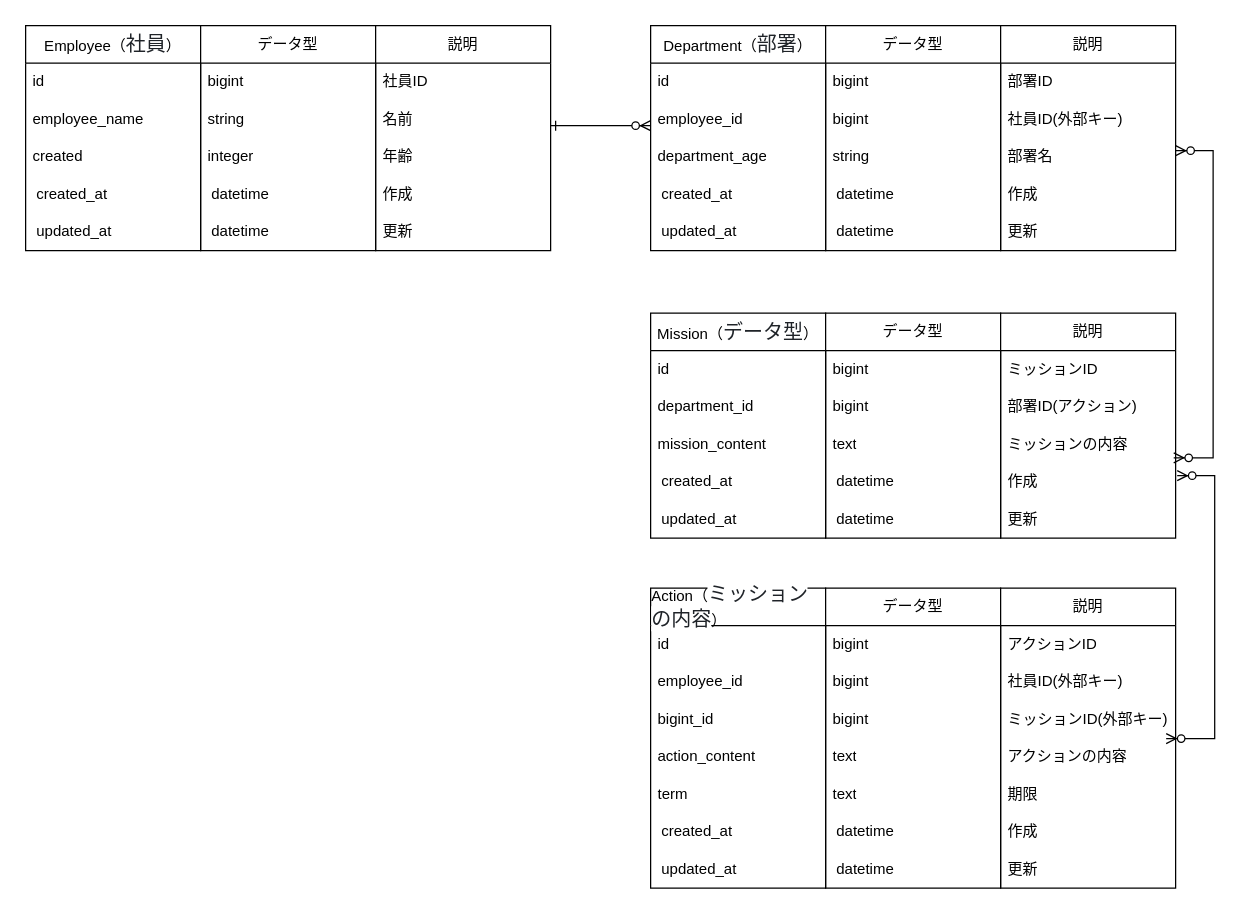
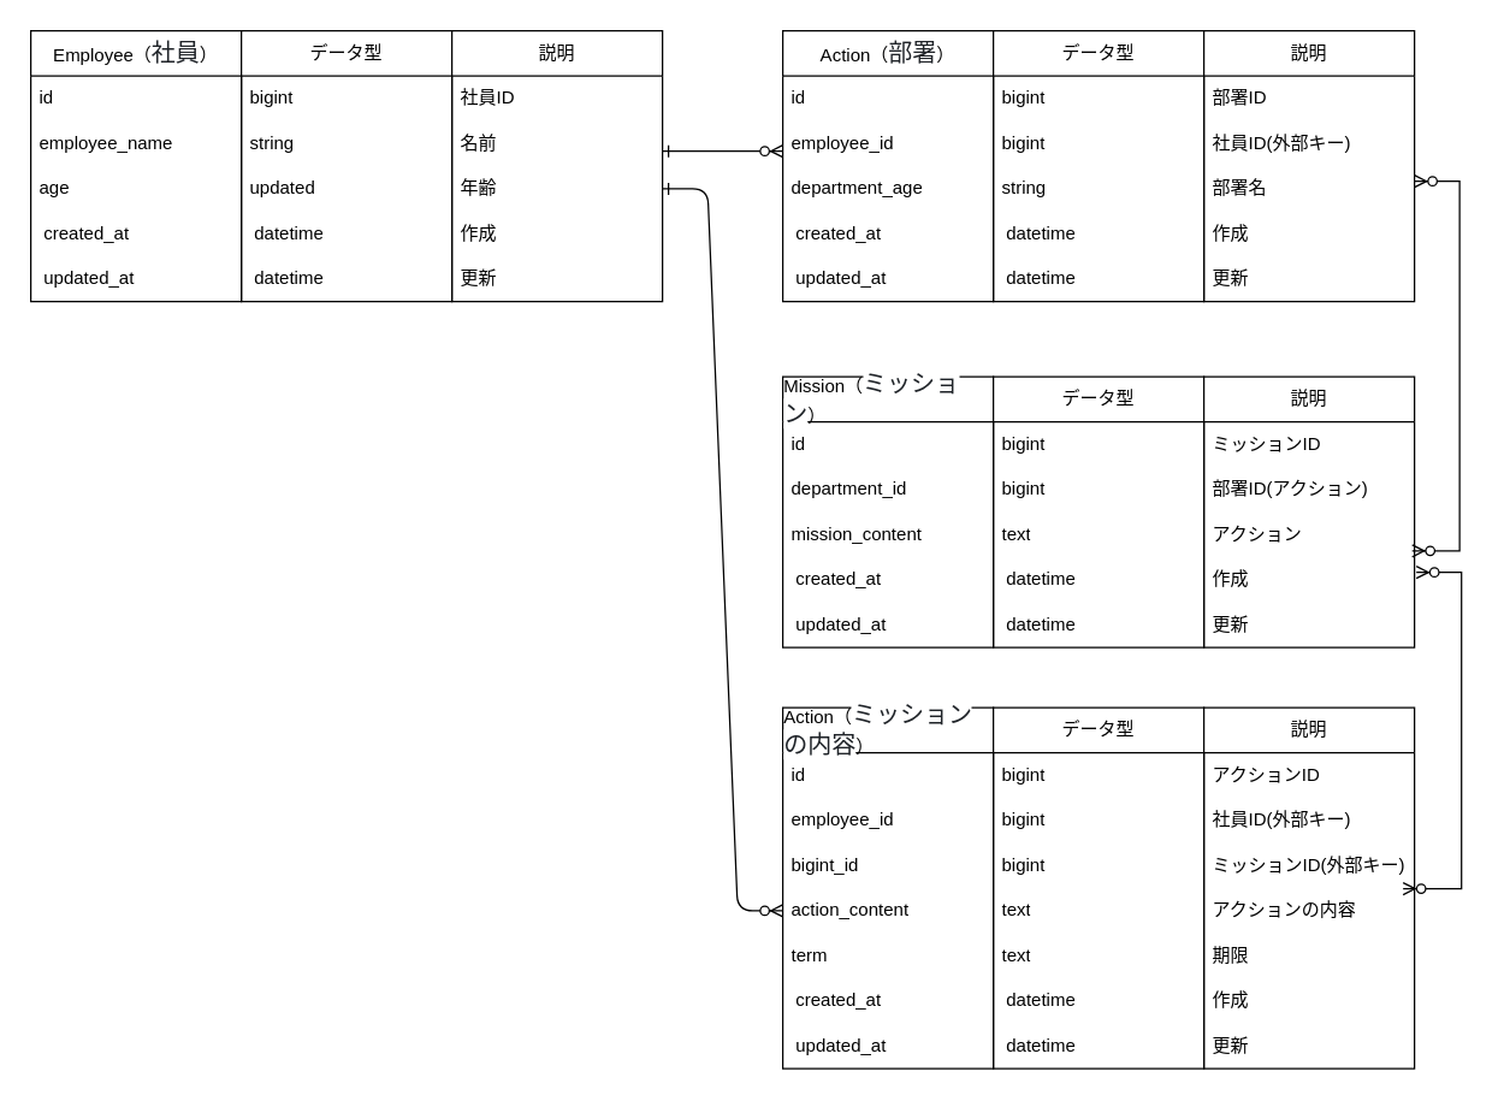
- <mxCell id="25" value="&lt;div style=&quot;text-align: left;&quot;&gt;&lt;span style=&quot;background-color: transparent; color: light-dark(rgb(0, 0, 0), rgb(255, 255, 255));&quot;&gt;Department（&lt;/span&gt;&lt;font face=&quot;-apple-system, BlinkMacSystemFont, Segoe UI, Noto Sans, Helvetica, Arial, sans-serif, Apple Color Emoji, Segoe UI Emoji&quot; color=&quot;#1f2328&quot;&gt;&lt;span style=&quot;font-size: 16px; background-color: rgb(255, 255, 255);&quot;&gt;部署&lt;/span&gt;&lt;/font&gt;&lt;span style=&quot;background-color: transparent; color: light-dark(rgb(0, 0, 0), rgb(255, 255, 255));&quot;&gt;）&lt;/span&gt;&lt;/div&gt;" style="swimlane;fontStyle=0;childLayout=stackLayout;horizontal=1;startSize=30;horizontalStack=0;resizeParent=1;resizeParentMax=0;resizeLast=0;collapsible=1;marginBottom=0;whiteSpace=wrap;html=1;" parent="24" vertex="1"><mxGeometry width="140" height="180" as="geometry"><mxRectangle width="140" height="30" as="alternateBounds" /></mxGeometry></mxCell>
+ <mxCell id="25" value="&lt;div style=&quot;text-align: left;&quot;&gt;&lt;span style=&quot;background-color: transparent; color: light-dark(rgb(0, 0, 0), rgb(255, 255, 255));&quot;&gt;Action（&lt;/span&gt;&lt;font face=&quot;-apple-system, BlinkMacSystemFont, Segoe UI, Noto Sans, Helvetica, Arial, sans-serif, Apple Color Emoji, Segoe UI Emoji&quot; color=&quot;#1f2328&quot;&gt;&lt;span style=&quot;font-size: 16px; background-color: rgb(255, 255, 255);&quot;&gt;部署&lt;/span&gt;&lt;/font&gt;&lt;span style=&quot;background-color: transparent; color: light-dark(rgb(0, 0, 0), rgb(255, 255, 255));&quot;&gt;）&lt;/span&gt;&lt;/div&gt;" style="swimlane;fontStyle=0;childLayout=stackLayout;horizontal=1;startSize=30;horizontalStack=0;resizeParent=1;resizeParentMax=0;resizeLast=0;collapsible=1;marginBottom=0;whiteSpace=wrap;html=1;" parent="24" vertex="1"><mxGeometry width="140" height="180" as="geometry"><mxRectangle width="140" height="30" as="alternateBounds" /></mxGeometry></mxCell>
- <mxCell id="8" value="created" style="text;strokeColor=none;fillColor=none;align=left;verticalAlign=middle;spacingLeft=4;spacingRight=4;overflow=hidden;points=[[0,0.5],[1,0.5]];portConstraint=eastwest;rotatable=0;whiteSpace=wrap;html=1;" parent="5" vertex="1"><mxGeometry y="90" width="140" height="30" as="geometry" /></mxCell>
+ <mxCell id="8" value="age" style="text;strokeColor=none;fillColor=none;align=left;verticalAlign=middle;spacingLeft=4;spacingRight=4;overflow=hidden;points=[[0,0.5],[1,0.5]];portConstraint=eastwest;rotatable=0;whiteSpace=wrap;html=1;" parent="5" vertex="1"><mxGeometry y="90" width="140" height="30" as="geometry" /></mxCell>
- <mxCell id="14" value="integer" style="text;strokeColor=none;fillColor=none;align=left;verticalAlign=middle;spacingLeft=4;spacingRight=4;overflow=hidden;points=[[0,0.5],[1,0.5]];portConstraint=eastwest;rotatable=0;whiteSpace=wrap;html=1;" parent="11" vertex="1"><mxGeometry y="90" width="140" height="30" as="geometry" /></mxCell>
+ <mxCell id="14" value="updated" style="text;strokeColor=none;fillColor=none;align=left;verticalAlign=middle;spacingLeft=4;spacingRight=4;overflow=hidden;points=[[0,0.5],[1,0.5]];portConstraint=eastwest;rotatable=0;whiteSpace=wrap;html=1;" parent="11" vertex="1"><mxGeometry y="90" width="140" height="30" as="geometry" /></mxCell>
- <mxCell id="46" value="&lt;div style=&quot;text-align: left;&quot;&gt;&lt;span style=&quot;background-color: transparent; color: light-dark(rgb(0, 0, 0), rgb(255, 255, 255));&quot;&gt;Mission（&lt;/span&gt;&lt;span style=&quot;background-color: rgb(255, 255, 255); color: rgb(31, 35, 40); font-family: -apple-system, BlinkMacSystemFont, &amp;quot;Segoe UI&amp;quot;, &amp;quot;Noto Sans&amp;quot;, Helvetica, Arial, sans-serif, &amp;quot;Apple Color Emoji&amp;quot;, &amp;quot;Segoe UI Emoji&amp;quot;; font-size: 16px;&quot;&gt;データ型&lt;/span&gt;&lt;span style=&quot;background-color: transparent; color: light-dark(rgb(0, 0, 0), rgb(255, 255, 255));&quot;&gt;）&lt;/span&gt;&lt;/div&gt;" style="swimlane;fontStyle=0;childLayout=stackLayout;horizontal=1;startSize=30;horizontalStack=0;resizeParent=1;resizeParentMax=0;resizeLast=0;collapsible=1;marginBottom=0;whiteSpace=wrap;html=1;" parent="45" vertex="1"><mxGeometry width="140" height="180" as="geometry"><mxRectangle width="140" height="30" as="alternateBounds" /></mxGeometry></mxCell>
+ <mxCell id="46" value="&lt;div style=&quot;text-align: left;&quot;&gt;&lt;span style=&quot;background-color: transparent; color: light-dark(rgb(0, 0, 0), rgb(255, 255, 255));&quot;&gt;Mission（&lt;/span&gt;&lt;span style=&quot;background-color: rgb(255, 255, 255); color: rgb(31, 35, 40); font-family: -apple-system, BlinkMacSystemFont, &amp;quot;Segoe UI&amp;quot;, &amp;quot;Noto Sans&amp;quot;, Helvetica, Arial, sans-serif, &amp;quot;Apple Color Emoji&amp;quot;, &amp;quot;Segoe UI Emoji&amp;quot;; font-size: 16px;&quot;&gt;ミッション&lt;/span&gt;&lt;span style=&quot;background-color: transparent; color: light-dark(rgb(0, 0, 0), rgb(255, 255, 255));&quot;&gt;）&lt;/span&gt;&lt;/div&gt;" style="swimlane;fontStyle=0;childLayout=stackLayout;horizontal=1;startSize=30;horizontalStack=0;resizeParent=1;resizeParentMax=0;resizeLast=0;collapsible=1;marginBottom=0;whiteSpace=wrap;html=1;" parent="45" vertex="1"><mxGeometry width="140" height="180" as="geometry"><mxRectangle width="140" height="30" as="alternateBounds" /></mxGeometry></mxCell>
- <mxCell id="61" value="ミッションの内容" style="text;strokeColor=none;fillColor=none;align=left;verticalAlign=middle;spacingLeft=4;spacingRight=4;overflow=hidden;points=[[0,0.5],[1,0.5]];portConstraint=eastwest;rotatable=0;whiteSpace=wrap;html=1;" parent="58" vertex="1"><mxGeometry y="90" width="140" height="30" as="geometry" /></mxCell>
+ <mxCell id="61" value="アクション" style="text;strokeColor=none;fillColor=none;align=left;verticalAlign=middle;spacingLeft=4;spacingRight=4;overflow=hidden;points=[[0,0.5],[1,0.5]];portConstraint=eastwest;rotatable=0;whiteSpace=wrap;html=1;" parent="58" vertex="1"><mxGeometry y="90" width="140" height="30" as="geometry" /></mxCell>
+ <mxCell id="91" value="" style="edgeStyle=entityRelationEdgeStyle;endArrow=ERzeroToMany;startArrow=ERone;endFill=1;startFill=0;exitX=1;exitY=0.5;exitDx=0;exitDy=0;entryX=0;entryY=0.5;entryDx=0;entryDy=0;" parent="1" source="20" target="70" edge="1"><mxGeometry width="100" height="100" relative="1" as="geometry"><mxPoint x="210" y="300" as="sourcePoint" /><mxPoint x="290" y="300" as="targetPoint" /><Array as="points"><mxPoint x="140" y="490" /></Array></mxGeometry></mxCell>
